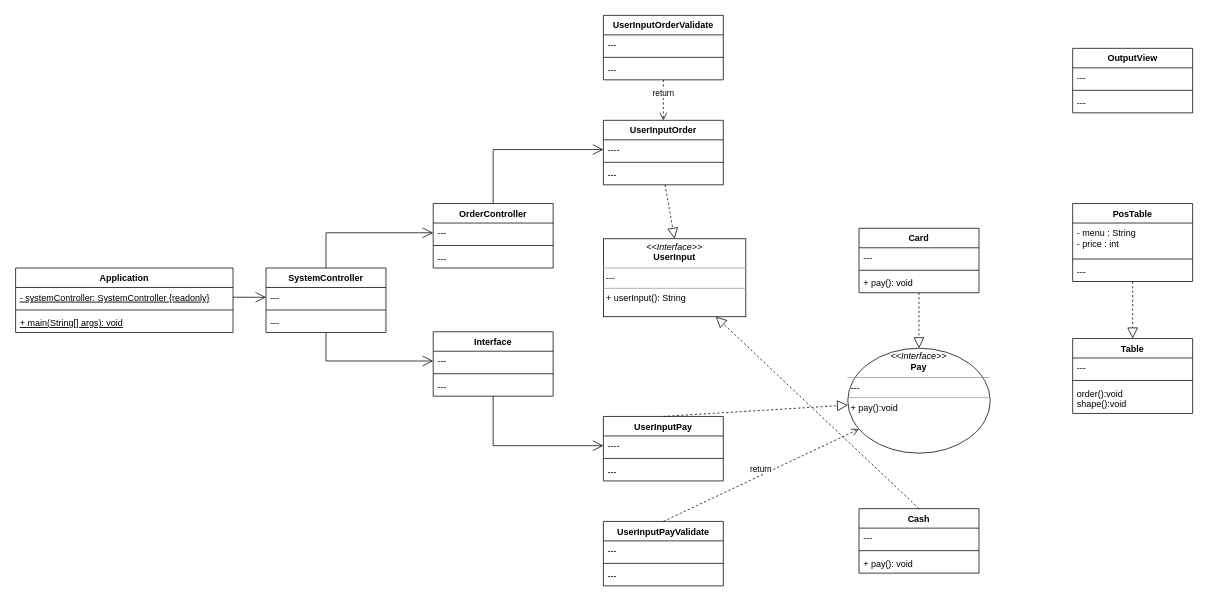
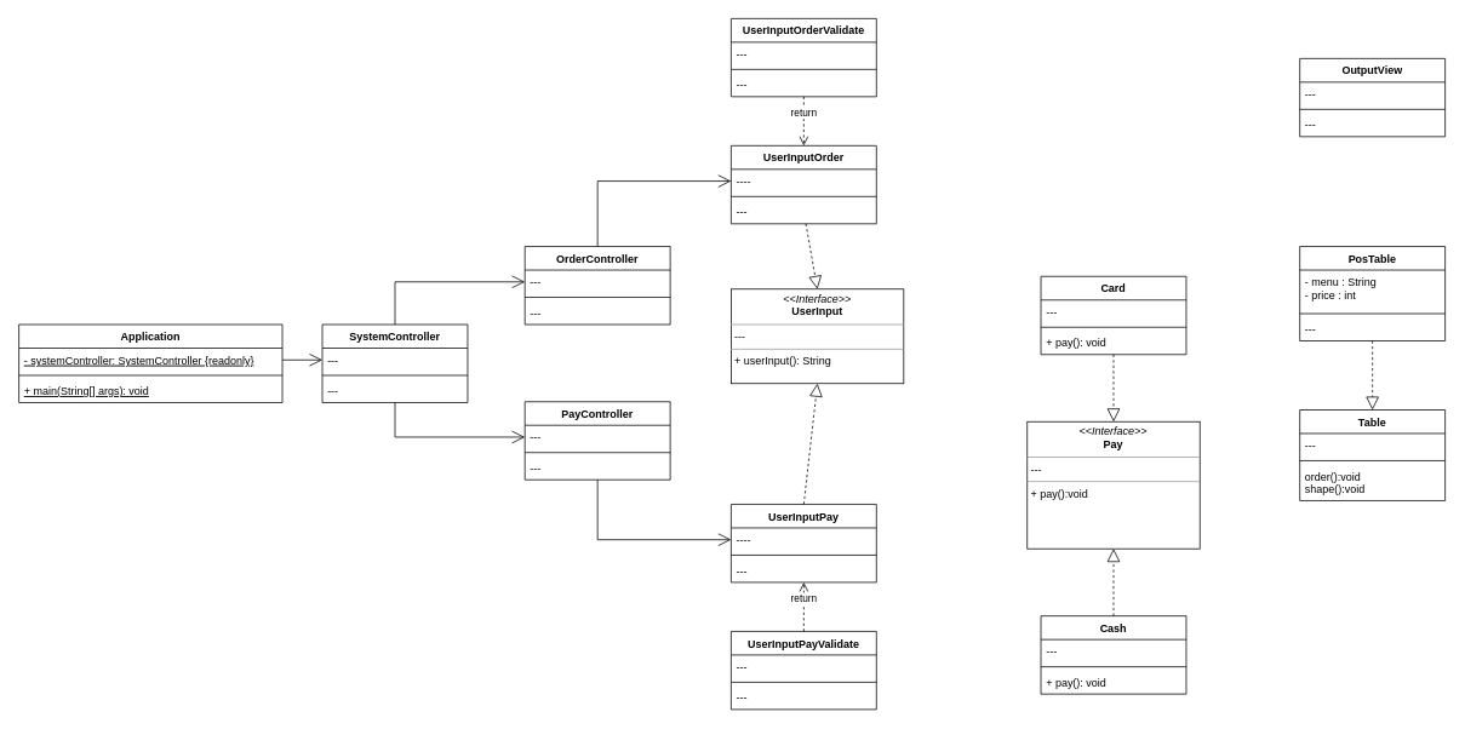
- <mxCell id="39" value="Interface" style="swimlane;fontStyle=1;align=center;verticalAlign=top;childLayout=stackLayout;horizontal=1;startSize=26;horizontalStack=0;resizeParent=1;resizeParentMax=0;resizeLast=0;collapsible=1;marginBottom=0;" vertex="1" parent="1"><mxGeometry x="577" y="442" width="160" height="86" as="geometry" /></mxCell>
+ <mxCell id="39" value="PayController" style="swimlane;fontStyle=1;align=center;verticalAlign=top;childLayout=stackLayout;horizontal=1;startSize=26;horizontalStack=0;resizeParent=1;resizeParentMax=0;resizeLast=0;collapsible=1;marginBottom=0;" vertex="1" parent="1"><mxGeometry x="577" y="442" width="160" height="86" as="geometry" /></mxCell>
- <mxCell id="67" value="&lt;p style=&quot;margin:0px;margin-top:4px;text-align:center;&quot;&gt;&lt;i&gt;&amp;lt;&amp;lt;Interface&amp;gt;&amp;gt;&lt;/i&gt;&lt;br&gt;&lt;b&gt;Pay&lt;/b&gt;&lt;/p&gt;&lt;hr size=&quot;1&quot;&gt;&lt;p style=&quot;margin:0px;margin-left:4px;&quot;&gt;---&lt;br&gt;&lt;/p&gt;&lt;hr size=&quot;1&quot;&gt;&lt;p style=&quot;margin:0px;margin-left:4px;&quot;&gt;+ pay():void&lt;br&gt;&lt;/p&gt;" style="ellipse;verticalAlign=top;align=left;overflow=fill;fontSize=12;fontFamily=Helvetica;html=1;" vertex="1" parent="1"><mxGeometry x="1130" y="464" width="190" height="140" as="geometry" /></mxCell>
+ <mxCell id="67" value="&lt;p style=&quot;margin:0px;margin-top:4px;text-align:center;&quot;&gt;&lt;i&gt;&amp;lt;&amp;lt;Interface&amp;gt;&amp;gt;&lt;/i&gt;&lt;br&gt;&lt;b&gt;Pay&lt;/b&gt;&lt;/p&gt;&lt;hr size=&quot;1&quot;&gt;&lt;p style=&quot;margin:0px;margin-left:4px;&quot;&gt;---&lt;br&gt;&lt;/p&gt;&lt;hr size=&quot;1&quot;&gt;&lt;p style=&quot;margin:0px;margin-left:4px;&quot;&gt;+ pay():void&lt;br&gt;&lt;/p&gt;" style="verticalAlign=top;align=left;overflow=fill;fontSize=12;fontFamily=Helvetica;html=1;" vertex="1" parent="1"><mxGeometry x="1130" y="464" width="190" height="140" as="geometry" /></mxCell>
- <mxCell id="57" value="" style="endArrow=block;dashed=1;endFill=0;endSize=12;html=1;rounded=0;exitX=0.5;exitY=0;exitDx=0;exitDy=0;" edge="1" parent="1" source="49" target="67"><mxGeometry width="160" relative="1" as="geometry"><mxPoint x="914" y="494" as="sourcePoint" /><mxPoint x="904.48" y="441.132" as="targetPoint" /></mxGeometry></mxCell>
+ <mxCell id="57" value="" style="endArrow=block;dashed=1;endFill=0;endSize=12;html=1;rounded=0;exitX=0.5;exitY=0;exitDx=0;exitDy=0;entryX=0.5;entryY=1;entryDx=0;entryDy=0;" edge="1" parent="1" source="49" target="58"><mxGeometry width="160" relative="1" as="geometry"><mxPoint x="914" y="494" as="sourcePoint" /><mxPoint x="904.48" y="441.132" as="targetPoint" /></mxGeometry></mxCell>
- <mxCell id="38" value="" style="endArrow=block;dashed=1;endFill=0;endSize=12;html=1;rounded=0;exitX=0.5;exitY=0;exitDx=0;exitDy=0;" edge="1" parent="1" source="29" target="58"><mxGeometry width="160" relative="1" as="geometry"><mxPoint x="1435" y="634" as="sourcePoint" /><mxPoint x="1225" y="624" as="targetPoint" /></mxGeometry></mxCell>
+ <mxCell id="38" value="" style="endArrow=block;dashed=1;endFill=0;endSize=12;html=1;rounded=0;exitX=0.5;exitY=0;exitDx=0;exitDy=0;entryX=0.5;entryY=1;entryDx=0;entryDy=0;" edge="1" parent="1" source="29" target="67"><mxGeometry width="160" relative="1" as="geometry"><mxPoint x="1435" y="634" as="sourcePoint" /><mxPoint x="1225" y="624" as="targetPoint" /></mxGeometry></mxCell>
- <mxCell id="63" value="return" style="html=1;verticalAlign=bottom;endArrow=open;dashed=1;endSize=8;rounded=0;exitX=0.5;exitY=0;exitDx=0;exitDy=0;" edge="1" parent="1" source="53" target="67"><mxGeometry relative="1" as="geometry"><mxPoint x="1078" y="535" as="sourcePoint" /><mxPoint x="1010" y="665" as="targetPoint" /></mxGeometry></mxCell>
+ <mxCell id="63" value="return" style="html=1;verticalAlign=bottom;endArrow=open;dashed=1;endSize=8;rounded=0;exitX=0.5;exitY=0;exitDx=0;exitDy=0;entryX=0.5;entryY=1;entryDx=0;entryDy=0;" edge="1" parent="1" source="53" target="49"><mxGeometry relative="1" as="geometry"><mxPoint x="1078" y="535" as="sourcePoint" /><mxPoint x="1010" y="665" as="targetPoint" /></mxGeometry></mxCell>
